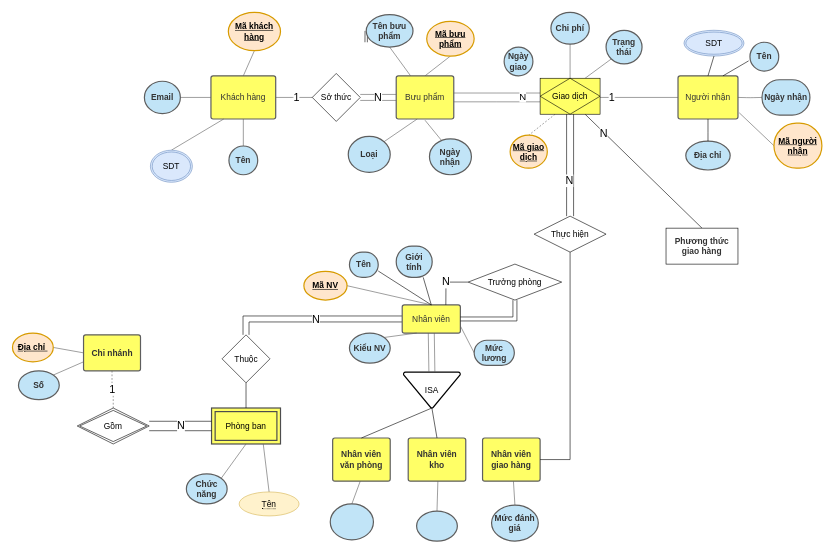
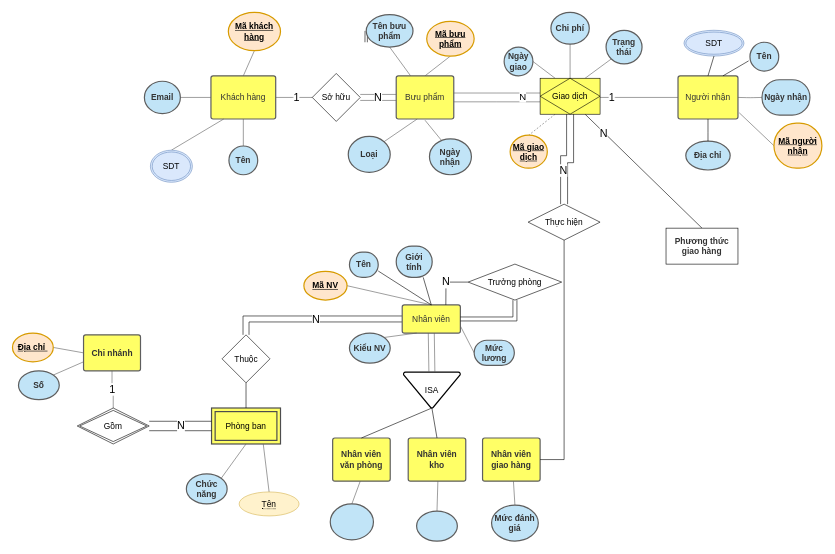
+ <mxCell id="27" value="" style="html=1;jettySize=18;whiteSpace=wrap;fontSize=14;strokeColor=#5e5e5e;strokeOpacity=100;rounded=0;startArrow=none;;endArrow=none;;exitX=0.25;exitY=0;entryX=1.019;entryY=0.5;entryPerimeter=1;align=center;exitDx=0;exitDy=0;" parent="1" source="83" target="28" edge="1"><mxGeometry width="100" height="100" relative="1" as="geometry"><Array as="points" /><mxPoint x="931.019" y="138.735" as="sourcePoint" /></mxGeometry></mxCell>
- <mxCell id="35" value="Sở thức" style="rhombus;whiteSpace=wrap;html=1;align=center;fontSize=14;" parent="1" vertex="1"><mxGeometry x="520" y="122" width="80" height="80" as="geometry" /></mxCell>
+ <mxCell id="35" value="Sở hữu" style="rhombus;whiteSpace=wrap;html=1;align=center;fontSize=14;" parent="1" vertex="1"><mxGeometry x="520" y="122" width="80" height="80" as="geometry" /></mxCell>
- <mxCell id="86" value="Thực hiện" style="shape=rhombus;perimeter=rhombusPerimeter;whiteSpace=wrap;html=1;align=center;fontSize=14;" parent="1" vertex="1"><mxGeometry x="890" y="360" width="120" height="60" as="geometry" /></mxCell>
+ <mxCell id="86" value="Thực hiện" style="shape=rhombus;perimeter=rhombusPerimeter;whiteSpace=wrap;html=1;align=center;fontSize=14;" parent="1" vertex="1"><mxGeometry x="880" y="340" width="120" height="60" as="geometry" /></mxCell>
- <mxCell id="12" value="1" style="html=1;jettySize=18;whiteSpace=wrap;fontSize=18;strokeColor=#5e5e5e;strokeOpacity=100;rounded=1;arcSize=12;edgeStyle=orthogonalEdgeStyle;startArrow=none;endArrow=none;exitX=0.5;exitY=1.019;exitPerimeter=1;entryX=0.5;entryY=0;entryDx=0;entryDy=0;align=center;dashed=1;" parent="1" source="11" target="62" edge="1"><mxGeometry width="100" height="100" relative="1" as="geometry"><Array as="points" /><mxPoint x="407.5" y="690" as="targetPoint" /></mxGeometry></mxCell>
+ <mxCell id="12" value="1" style="html=1;jettySize=18;whiteSpace=wrap;fontSize=18;strokeColor=#5e5e5e;strokeOpacity=100;rounded=1;arcSize=12;edgeStyle=orthogonalEdgeStyle;startArrow=none;;endArrow=none;;exitX=0.5;exitY=1.019;exitPerimeter=1;entryX=0.5;entryY=0;entryDx=0;entryDy=0;align=center;" parent="1" source="11" target="62" edge="1"><mxGeometry width="100" height="100" relative="1" as="geometry"><Array as="points" /><mxPoint x="407.5" y="690" as="targetPoint" /></mxGeometry></mxCell>
